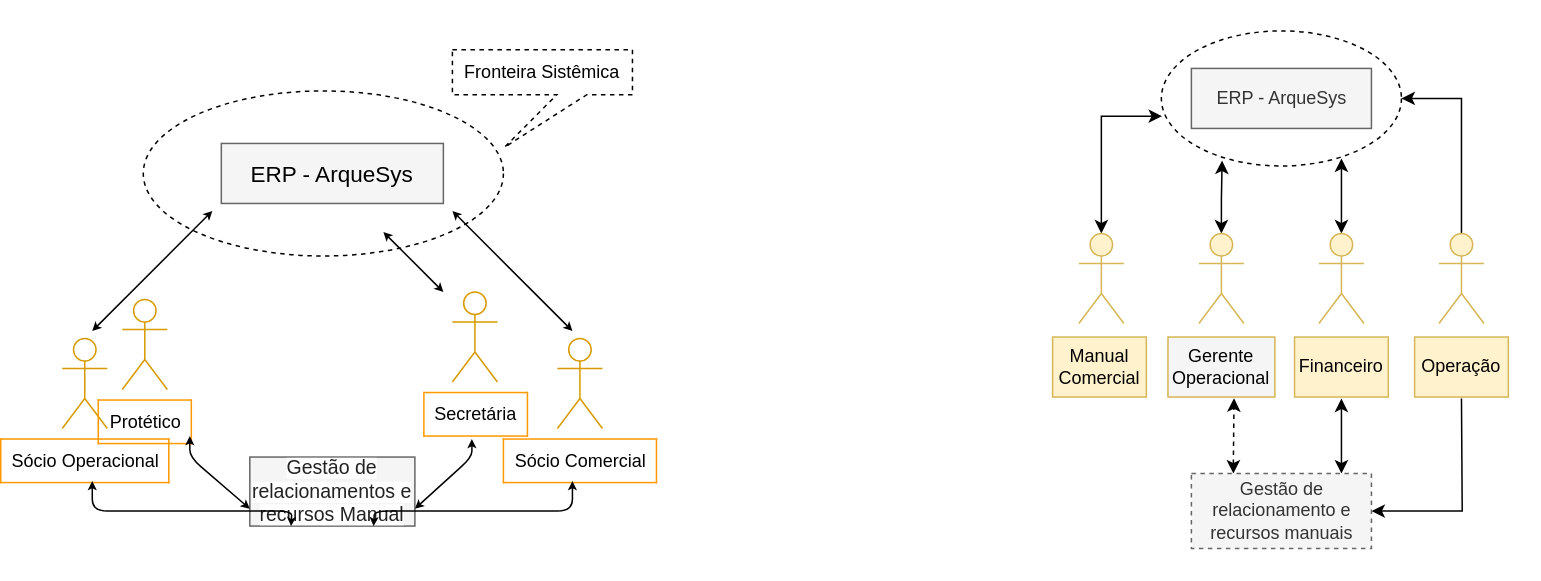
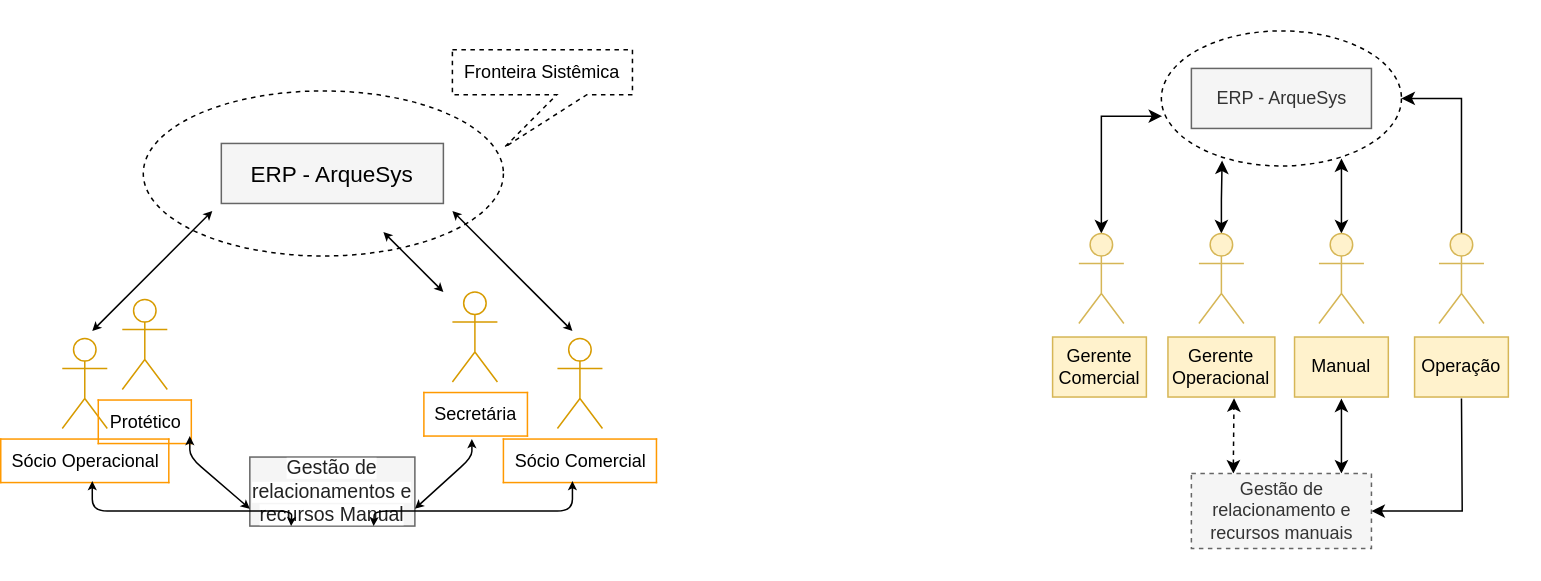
- <mxCell id="18" value="Manual Comercial" style="rounded=0;whiteSpace=wrap;html=1;fillColor=#fff2cc;strokeColor=#d6b656;" parent="1" vertex="1"><mxGeometry x="680" y="224" width="62.5" height="40" as="geometry" /></mxCell>
+ <mxCell id="18" value="Gerente Comercial" style="rounded=0;whiteSpace=wrap;html=1;fillColor=#fff2cc;strokeColor=#d6b656;" parent="1" vertex="1"><mxGeometry x="680" y="224" width="62.5" height="40" as="geometry" /></mxCell>
- <mxCell id="19" value="Gerente Operacional" style="rounded=0;whiteSpace=wrap;html=1;fillColor=#f5f5f5;strokeColor=#d6b656;" parent="1" vertex="1"><mxGeometry x="756.88" y="224" width="71.25" height="40" as="geometry" /></mxCell>
+ <mxCell id="19" value="Gerente Operacional" style="rounded=0;whiteSpace=wrap;html=1;fillColor=#fff2cc;strokeColor=#d6b656;" parent="1" vertex="1"><mxGeometry x="756.88" y="224" width="71.25" height="40" as="geometry" /></mxCell>
- <mxCell id="20" value="Financeiro" style="rounded=0;whiteSpace=wrap;html=1;fillColor=#fff2cc;strokeColor=#d6b656;" parent="1" vertex="1"><mxGeometry x="841.25" y="224" width="62.5" height="40" as="geometry" /></mxCell>
+ <mxCell id="20" value="Manual" style="rounded=0;whiteSpace=wrap;html=1;fillColor=#fff2cc;strokeColor=#d6b656;" parent="1" vertex="1"><mxGeometry x="841.25" y="224" width="62.5" height="40" as="geometry" /></mxCell>
